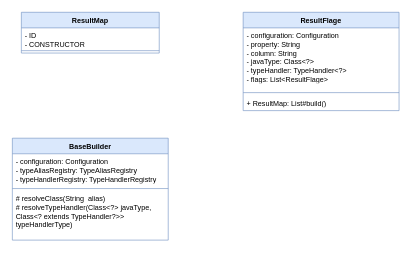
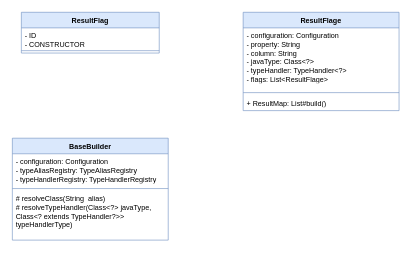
- <mxCell id="2" value="ResultMap" style="swimlane;fontStyle=1;align=center;verticalAlign=top;childLayout=stackLayout;horizontal=1;startSize=26;horizontalStack=0;resizeParent=1;resizeParentMax=0;resizeLast=0;collapsible=1;marginBottom=0;whiteSpace=wrap;html=1;fillColor=#dae8fc;strokeColor=#6c8ebf;" vertex="1" parent="1"><mxGeometry x="35" y="20" width="230" height="68" as="geometry" /></mxCell>
+ <mxCell id="2" value="ResultFlag" style="swimlane;fontStyle=1;align=center;verticalAlign=top;childLayout=stackLayout;horizontal=1;startSize=26;horizontalStack=0;resizeParent=1;resizeParentMax=0;resizeLast=0;collapsible=1;marginBottom=0;whiteSpace=wrap;html=1;fillColor=#dae8fc;strokeColor=#6c8ebf;" vertex="1" parent="1"><mxGeometry x="35" y="20" width="230" height="68" as="geometry" /></mxCell>
